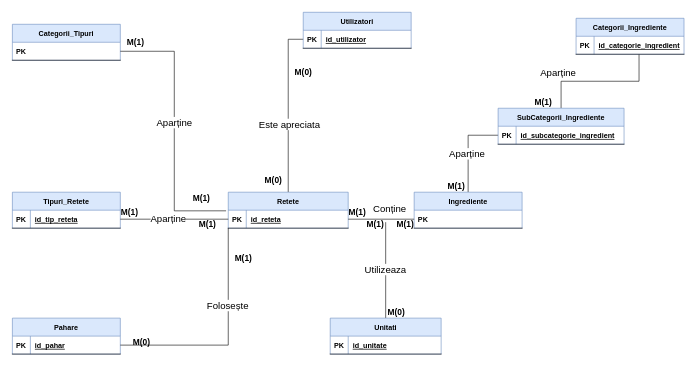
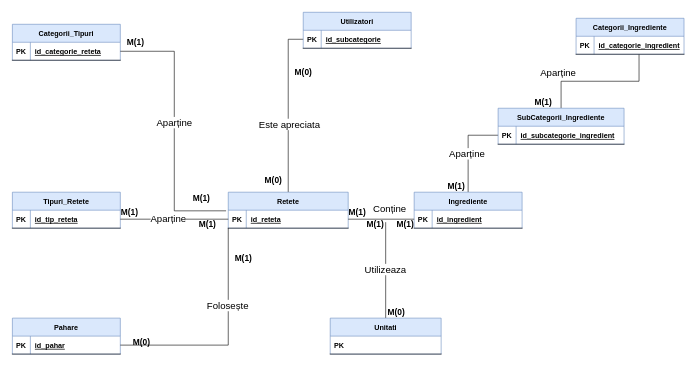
- <mxCell id="23" value="id_utilizator" style="shape=partialRectangle;connectable=0;fillColor=none;top=0;left=0;bottom=0;right=0;align=left;spacingLeft=6;fontStyle=5;overflow=hidden;" vertex="1" parent="21"><mxGeometry x="30" width="150" height="30" as="geometry"><mxRectangle width="150" height="30" as="alternateBounds" /></mxGeometry></mxCell>
+ <mxCell id="23" value="id_subcategorie" style="shape=partialRectangle;connectable=0;fillColor=none;top=0;left=0;bottom=0;right=0;align=left;spacingLeft=6;fontStyle=5;overflow=hidden;" vertex="1" parent="21"><mxGeometry x="30" width="150" height="30" as="geometry"><mxRectangle width="150" height="30" as="alternateBounds" /></mxGeometry></mxCell>
+ <mxCell id="19" value="id_categorie_reteta" style="shape=partialRectangle;connectable=0;fillColor=none;top=0;left=0;bottom=0;right=0;align=left;spacingLeft=6;fontStyle=5;overflow=hidden;" vertex="1" parent="17"><mxGeometry x="30" width="150" height="30" as="geometry"><mxRectangle width="150" height="30" as="alternateBounds" /></mxGeometry></mxCell>
+ <mxCell id="29" value="id_ingredient" style="shape=partialRectangle;connectable=0;fillColor=none;top=0;left=0;bottom=0;right=0;align=left;spacingLeft=6;fontStyle=5;overflow=hidden;" vertex="1" parent="27"><mxGeometry x="30" width="150" height="30" as="geometry"><mxRectangle width="150" height="30" as="alternateBounds" /></mxGeometry></mxCell>
- <mxCell id="44" value="id_unitate" style="shape=partialRectangle;connectable=0;fillColor=none;top=0;left=0;bottom=0;right=0;align=left;spacingLeft=6;fontStyle=5;overflow=hidden;" vertex="1" parent="42"><mxGeometry x="30" width="155" height="30" as="geometry"><mxRectangle width="155" height="30" as="alternateBounds" /></mxGeometry></mxCell>
